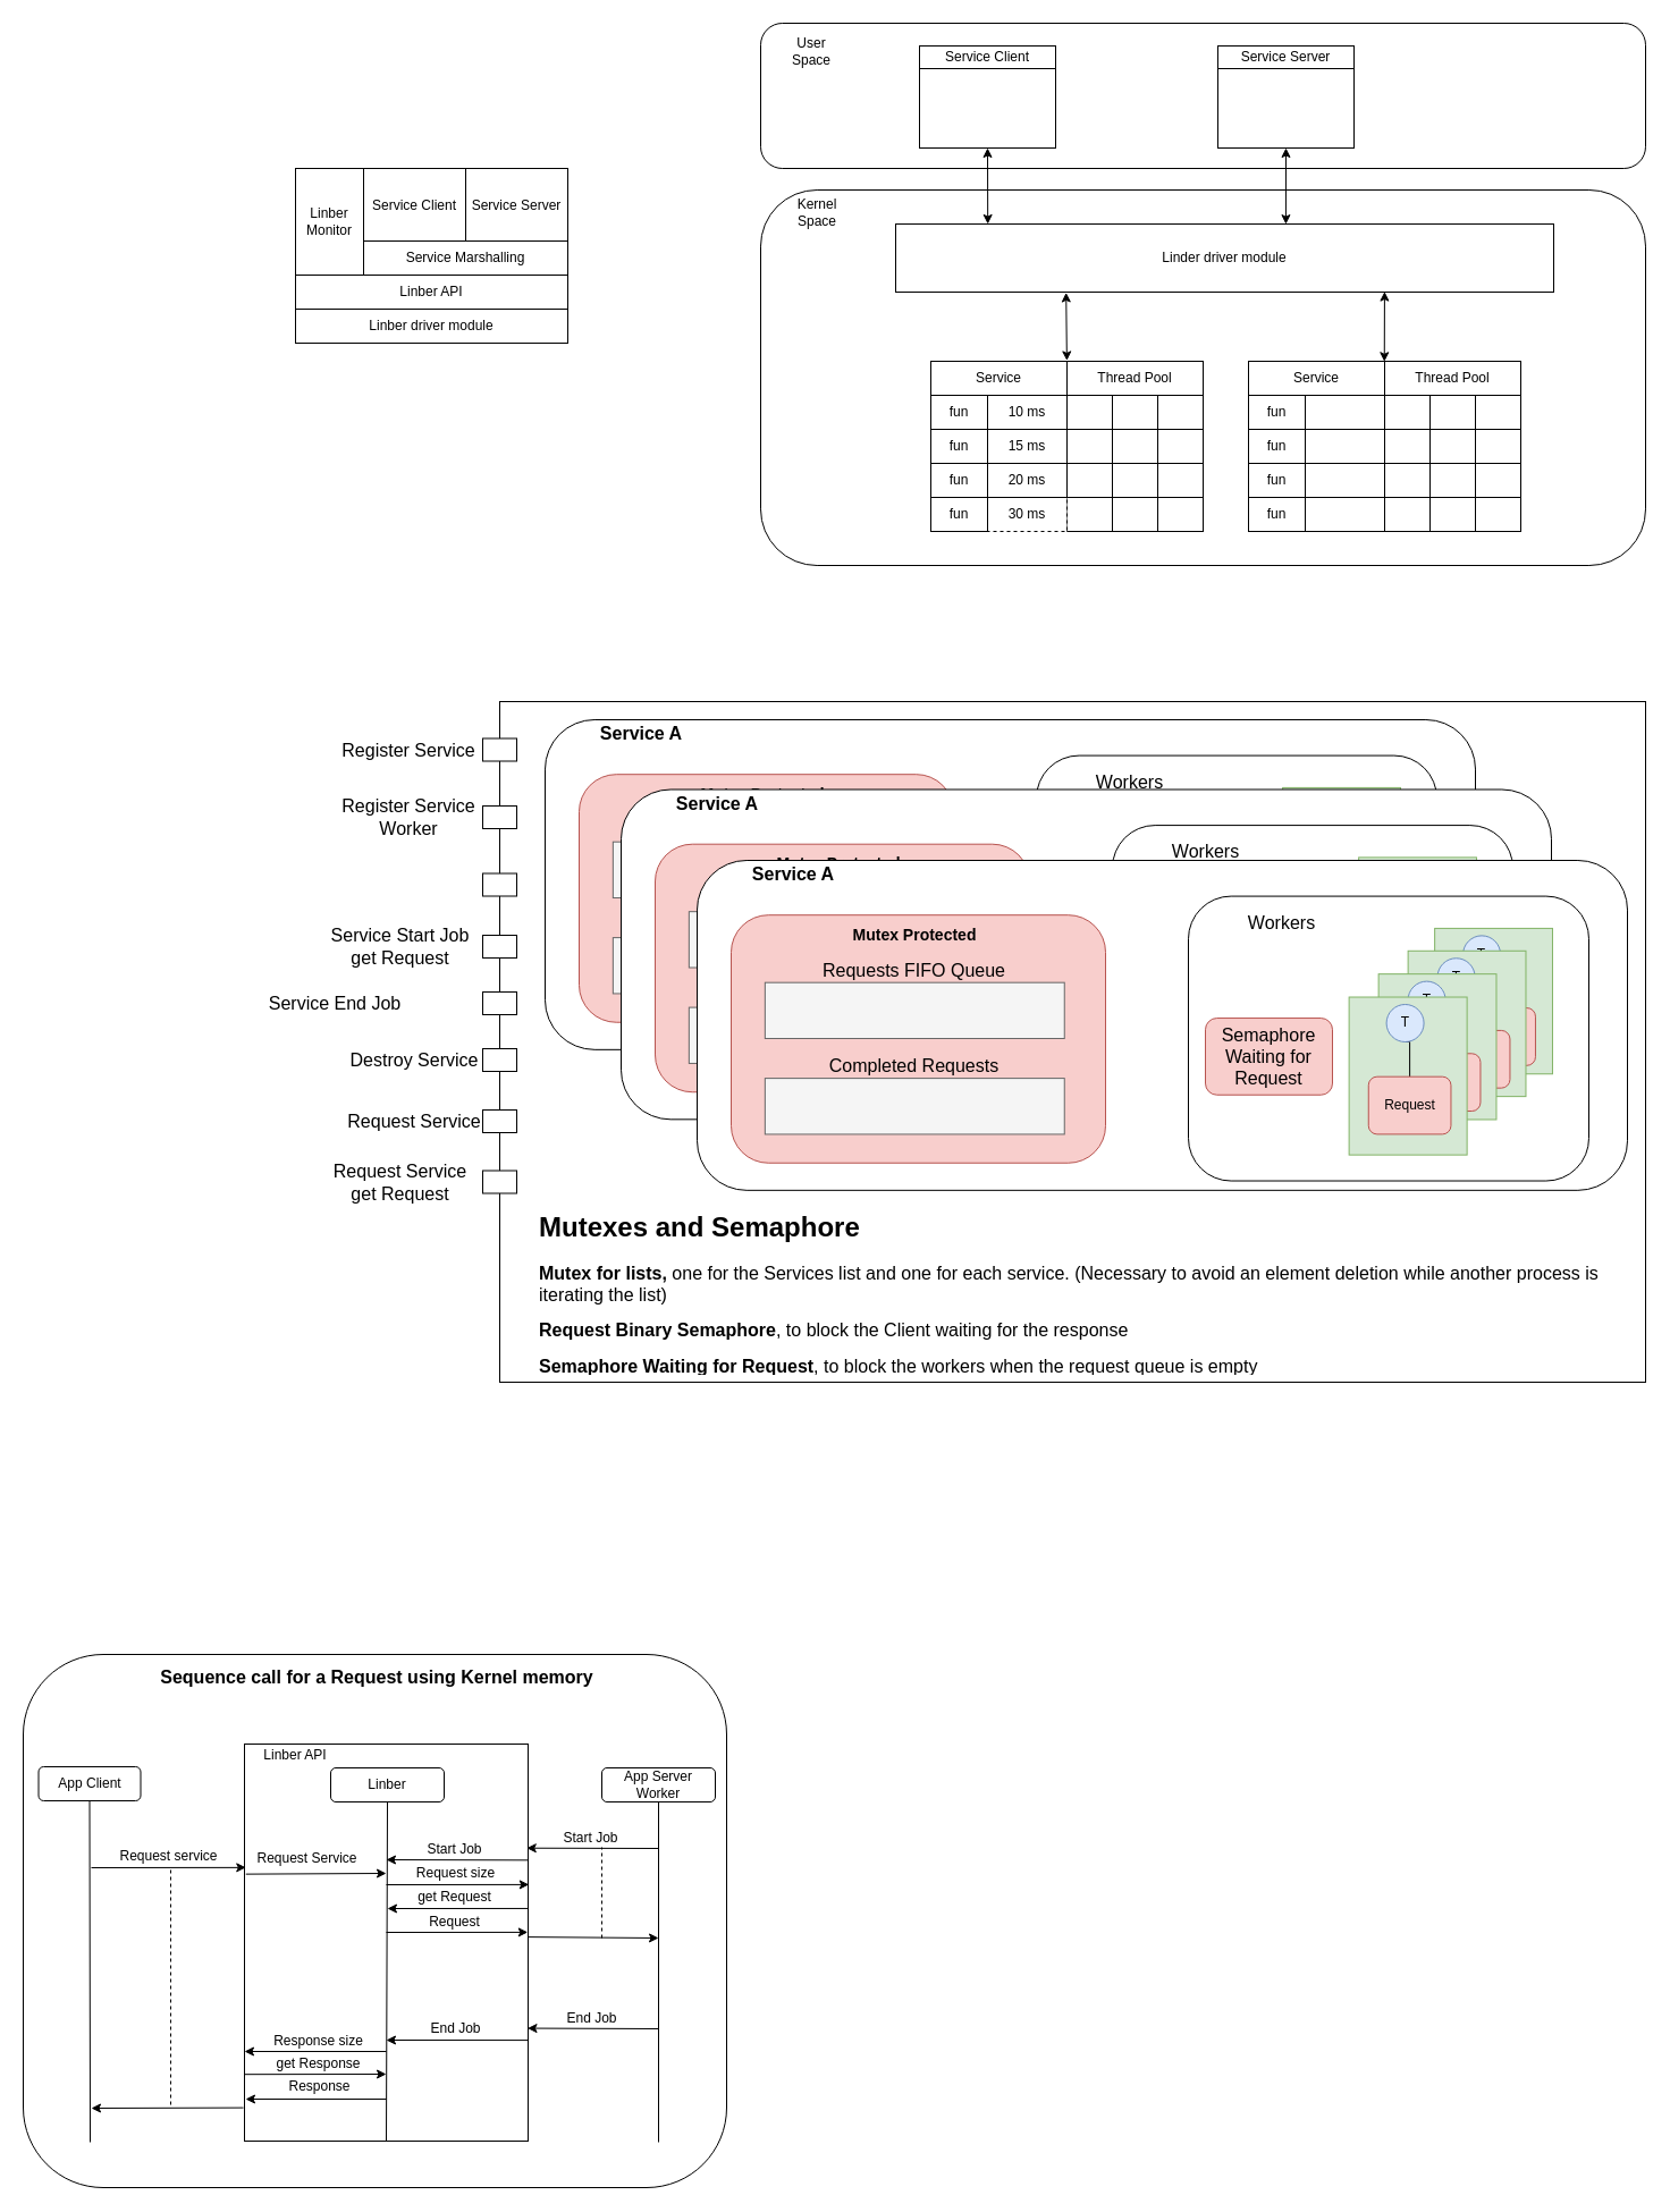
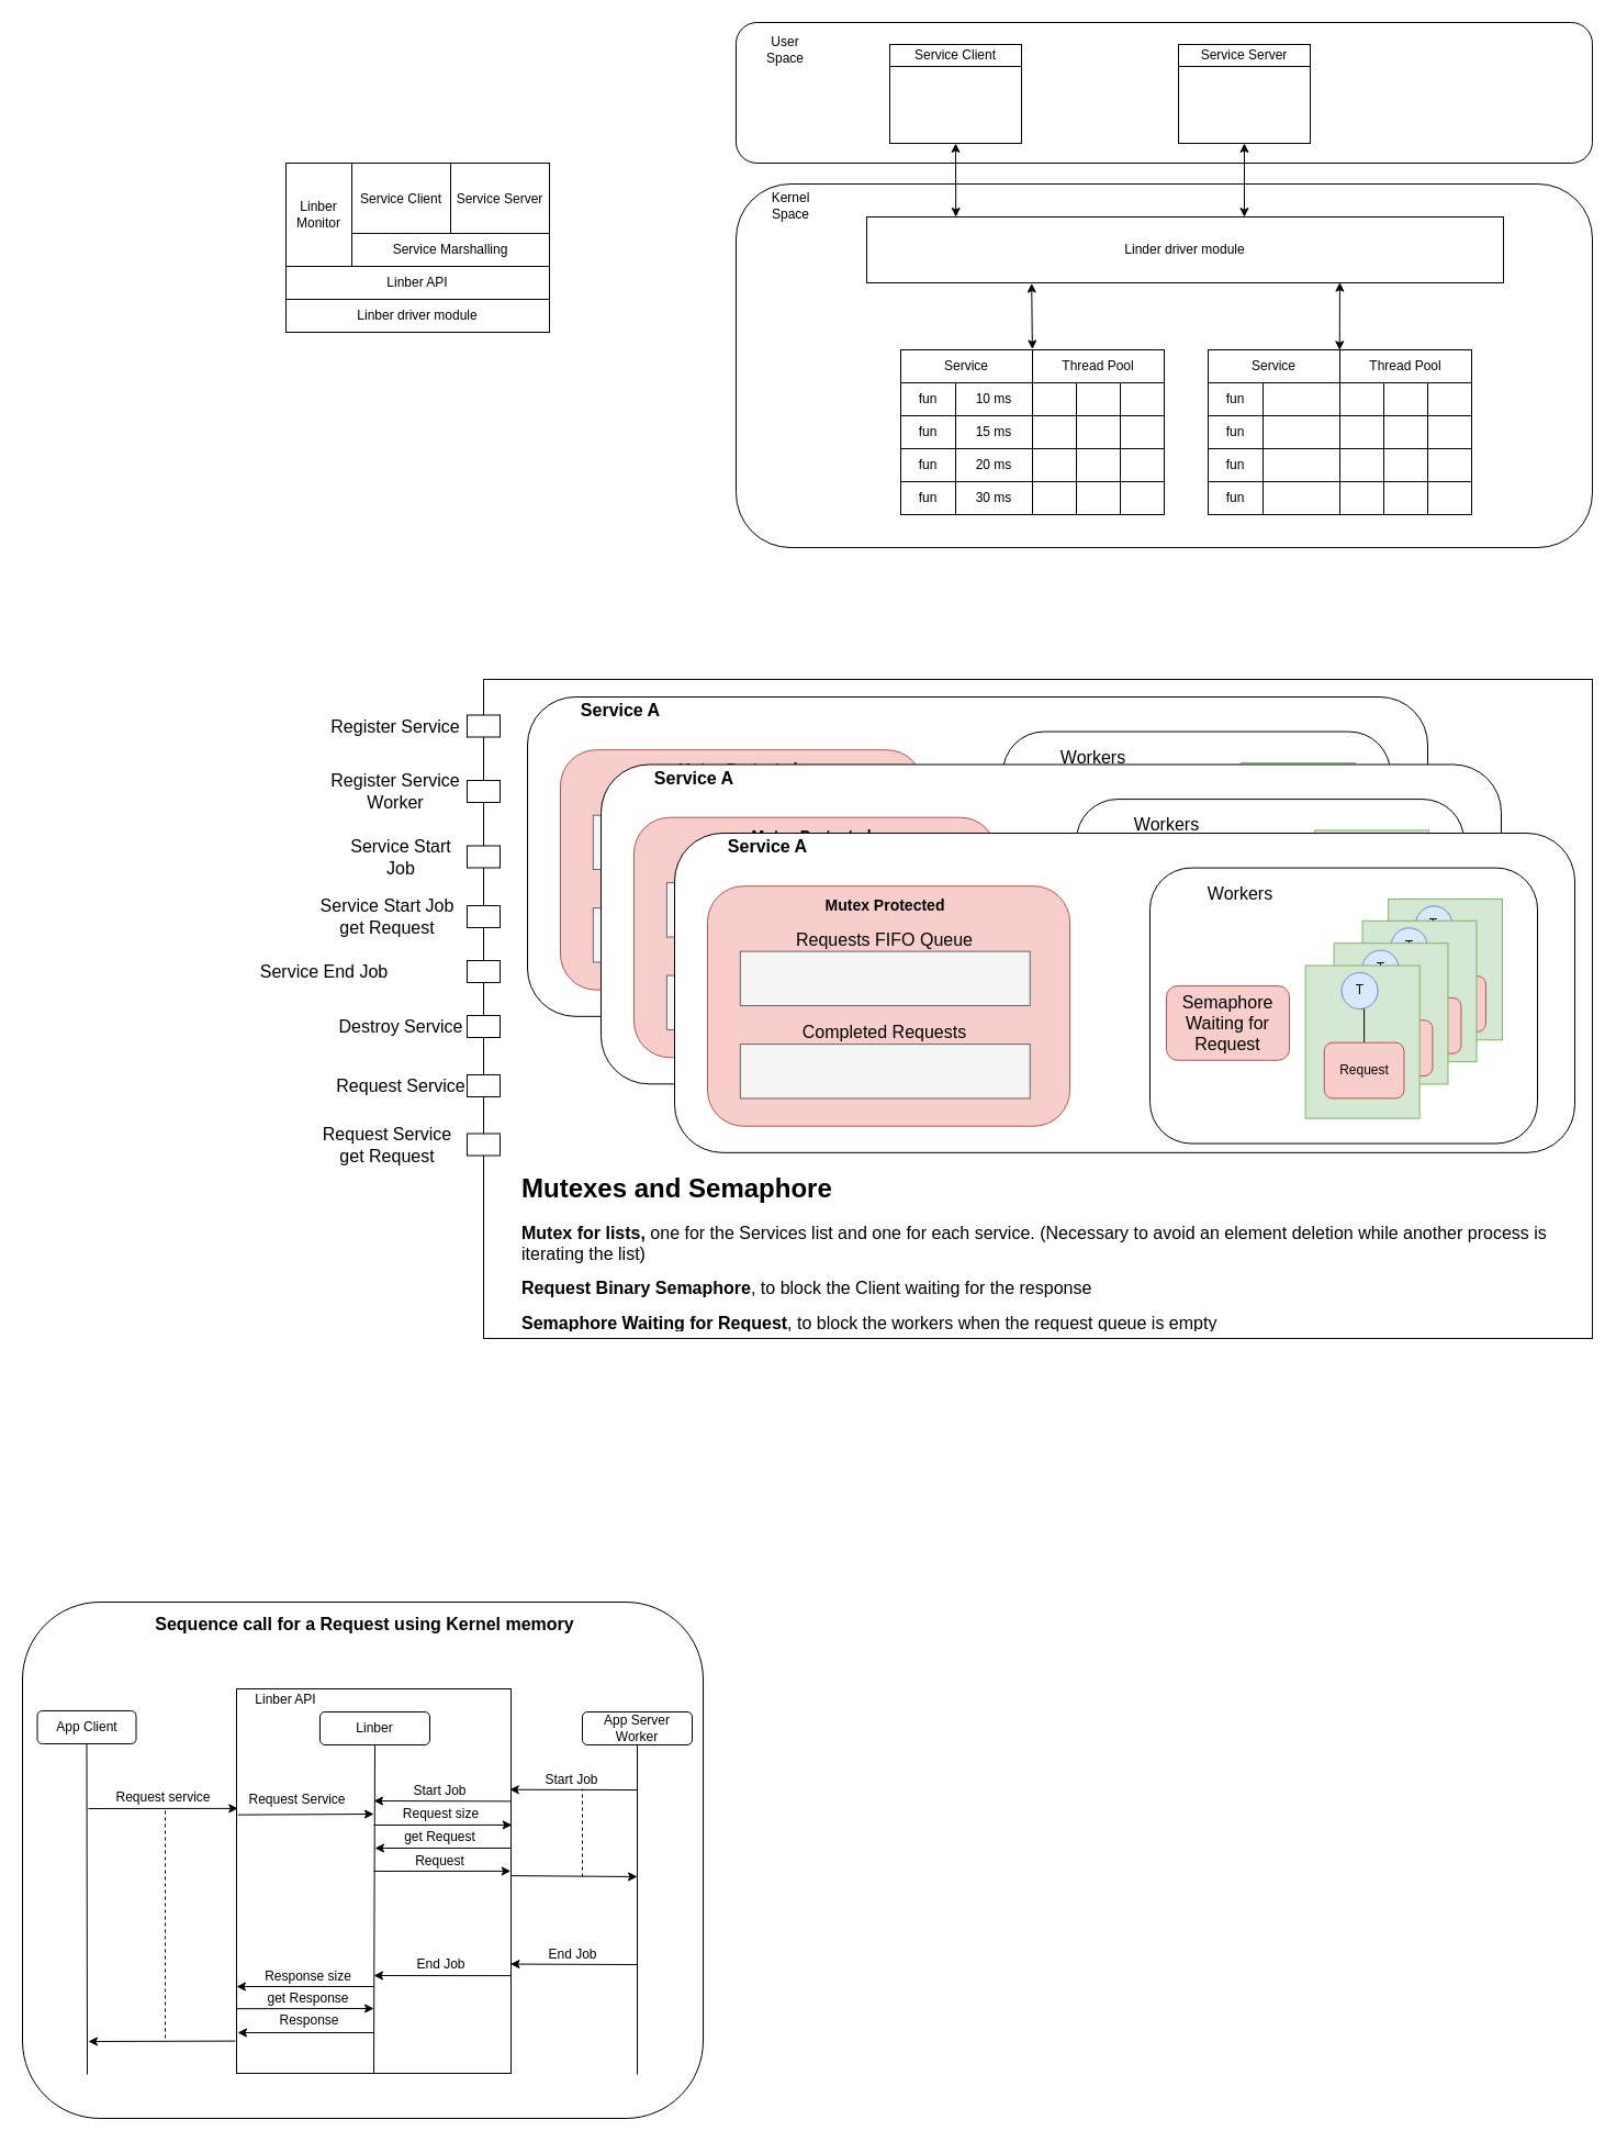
- <mxCell id="164" value="30 ms" style="rounded=0;whiteSpace=wrap;html=1;dashed=1;" parent="163" vertex="1"><mxGeometry x="50" width="70" height="30" as="geometry" /></mxCell>
+ <mxCell id="164" value="30 ms" style="rounded=0;whiteSpace=wrap;html=1;" parent="163" vertex="1"><mxGeometry x="50" width="70" height="30" as="geometry" /></mxCell>
+ <mxCell id="190" value="&lt;font style=&quot;font-size: 16px&quot;&gt;Service Start Job&lt;/font&gt;" style="text;html=1;strokeColor=none;fillColor=none;align=center;verticalAlign=middle;whiteSpace=wrap;rounded=0;" parent="1" vertex="1"><mxGeometry x="305" y="769.5" width="120" height="20" as="geometry" /></mxCell>
